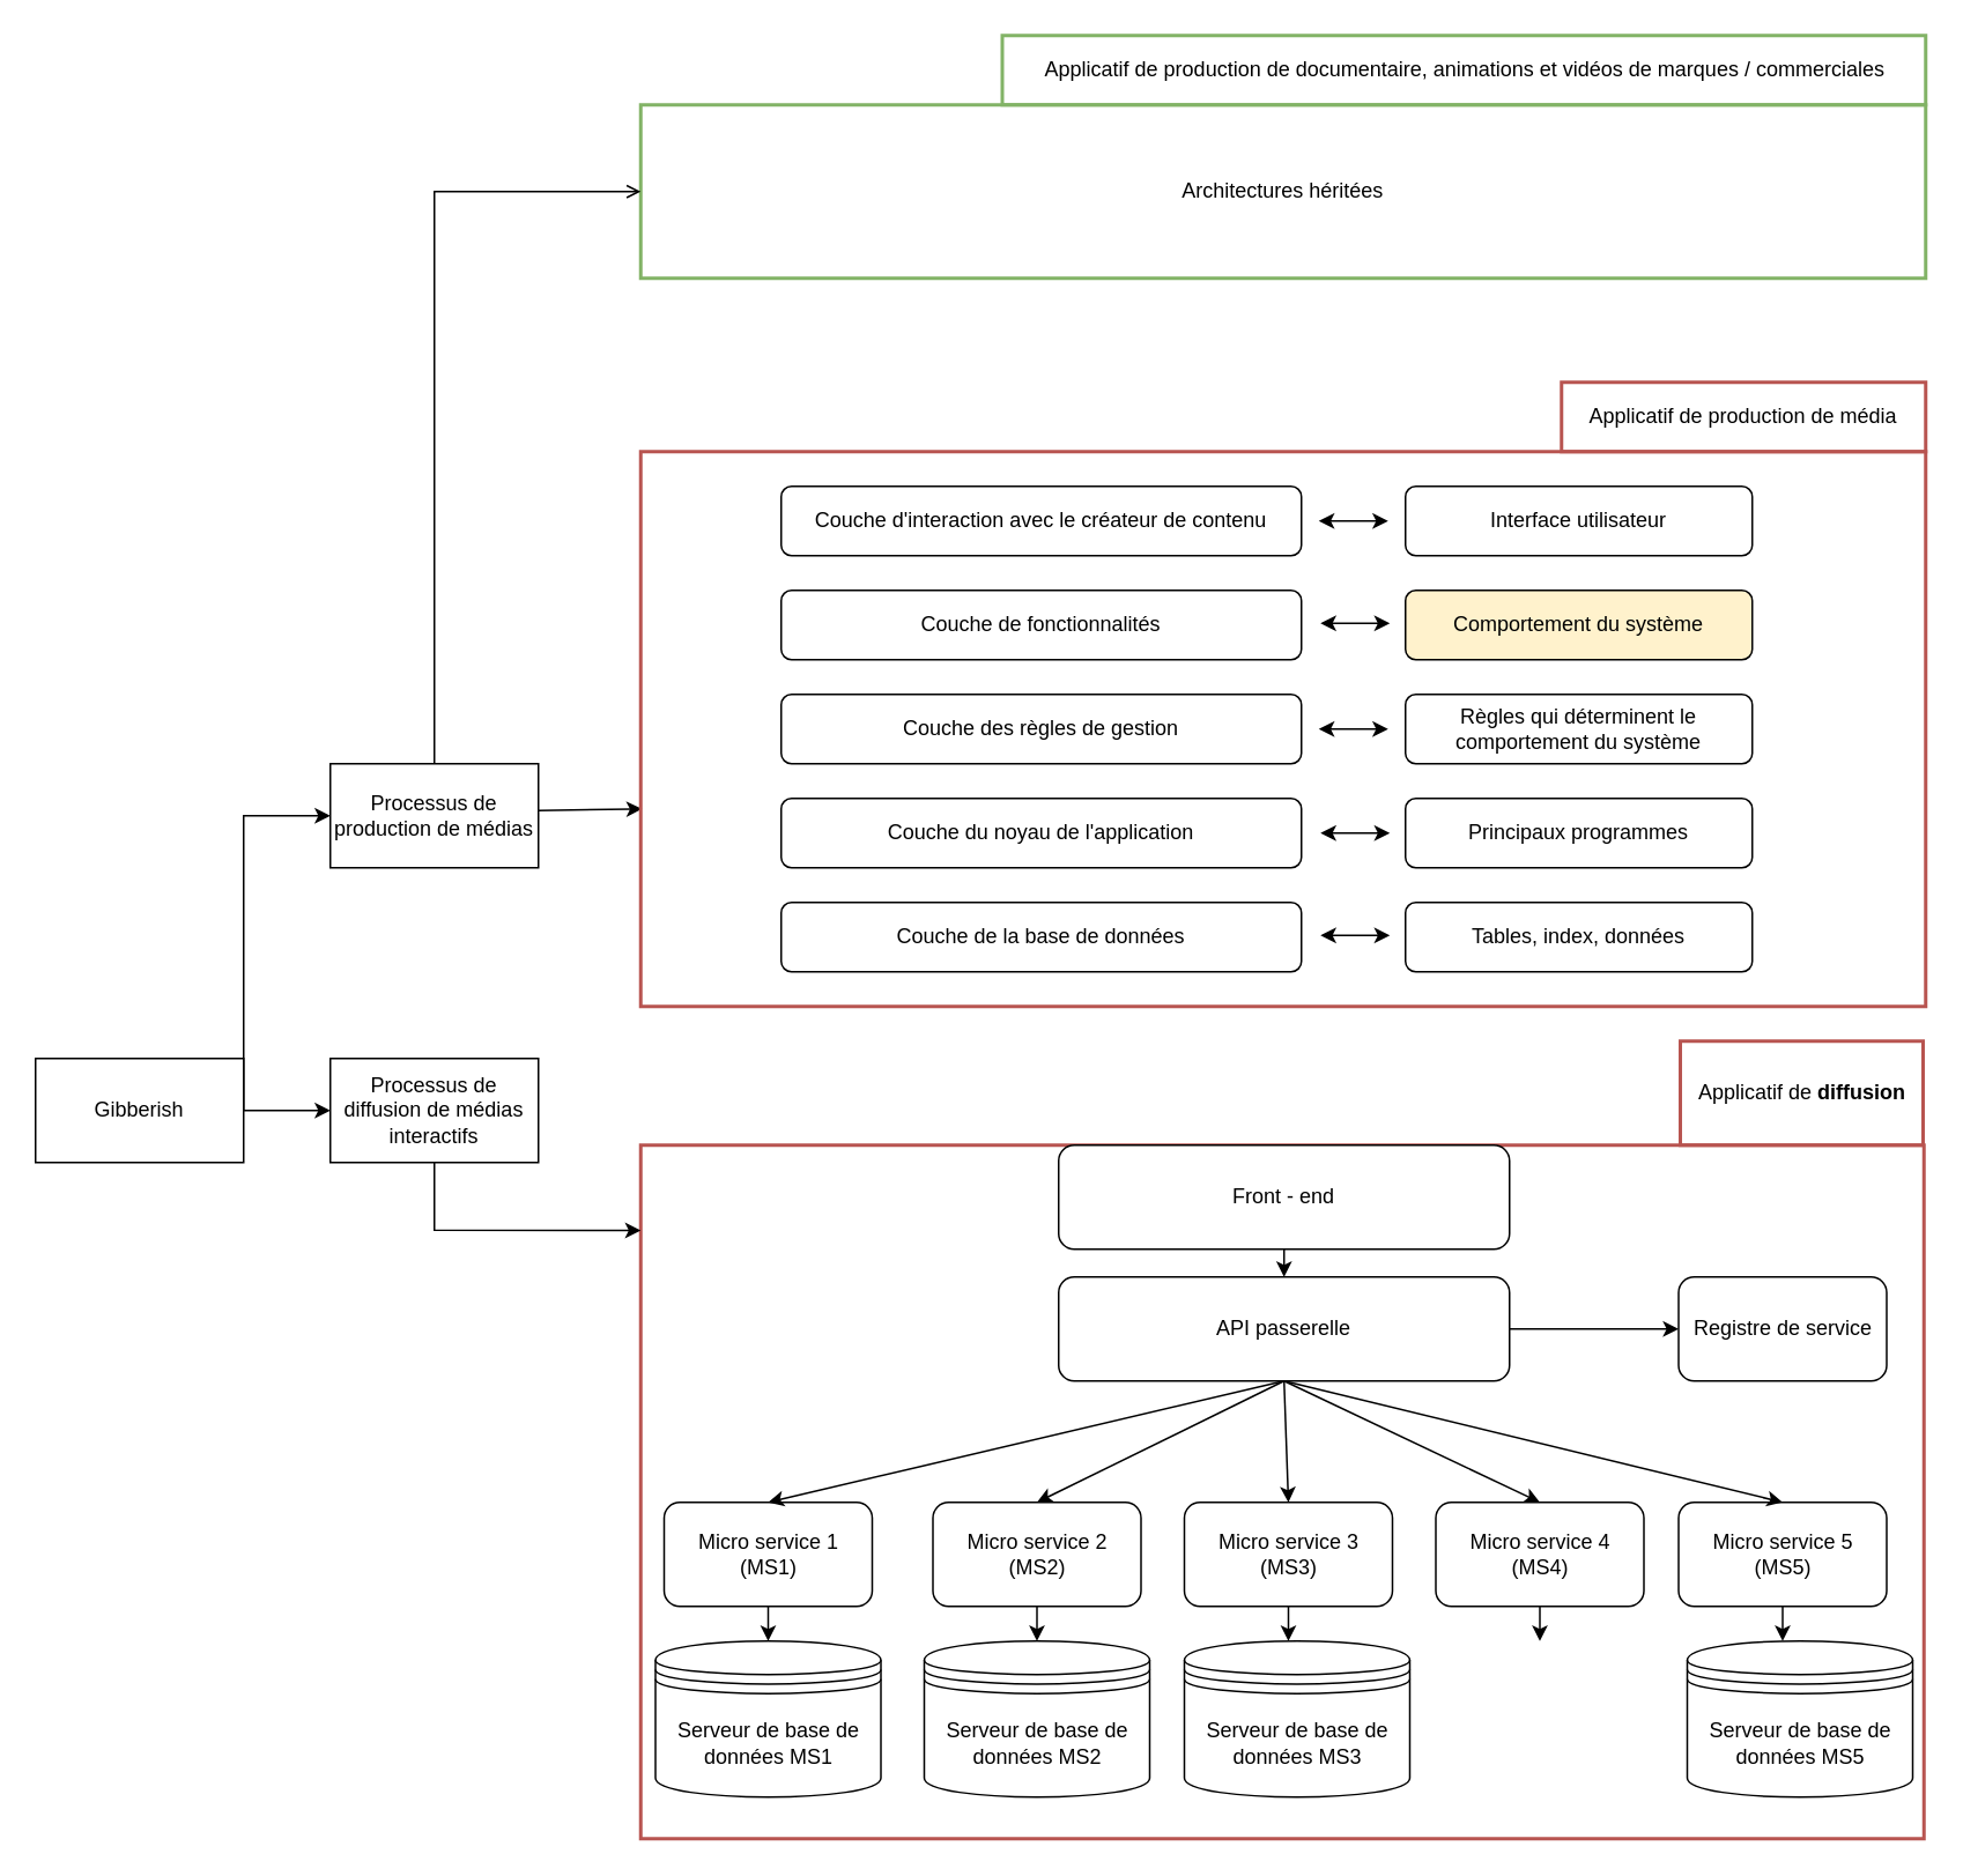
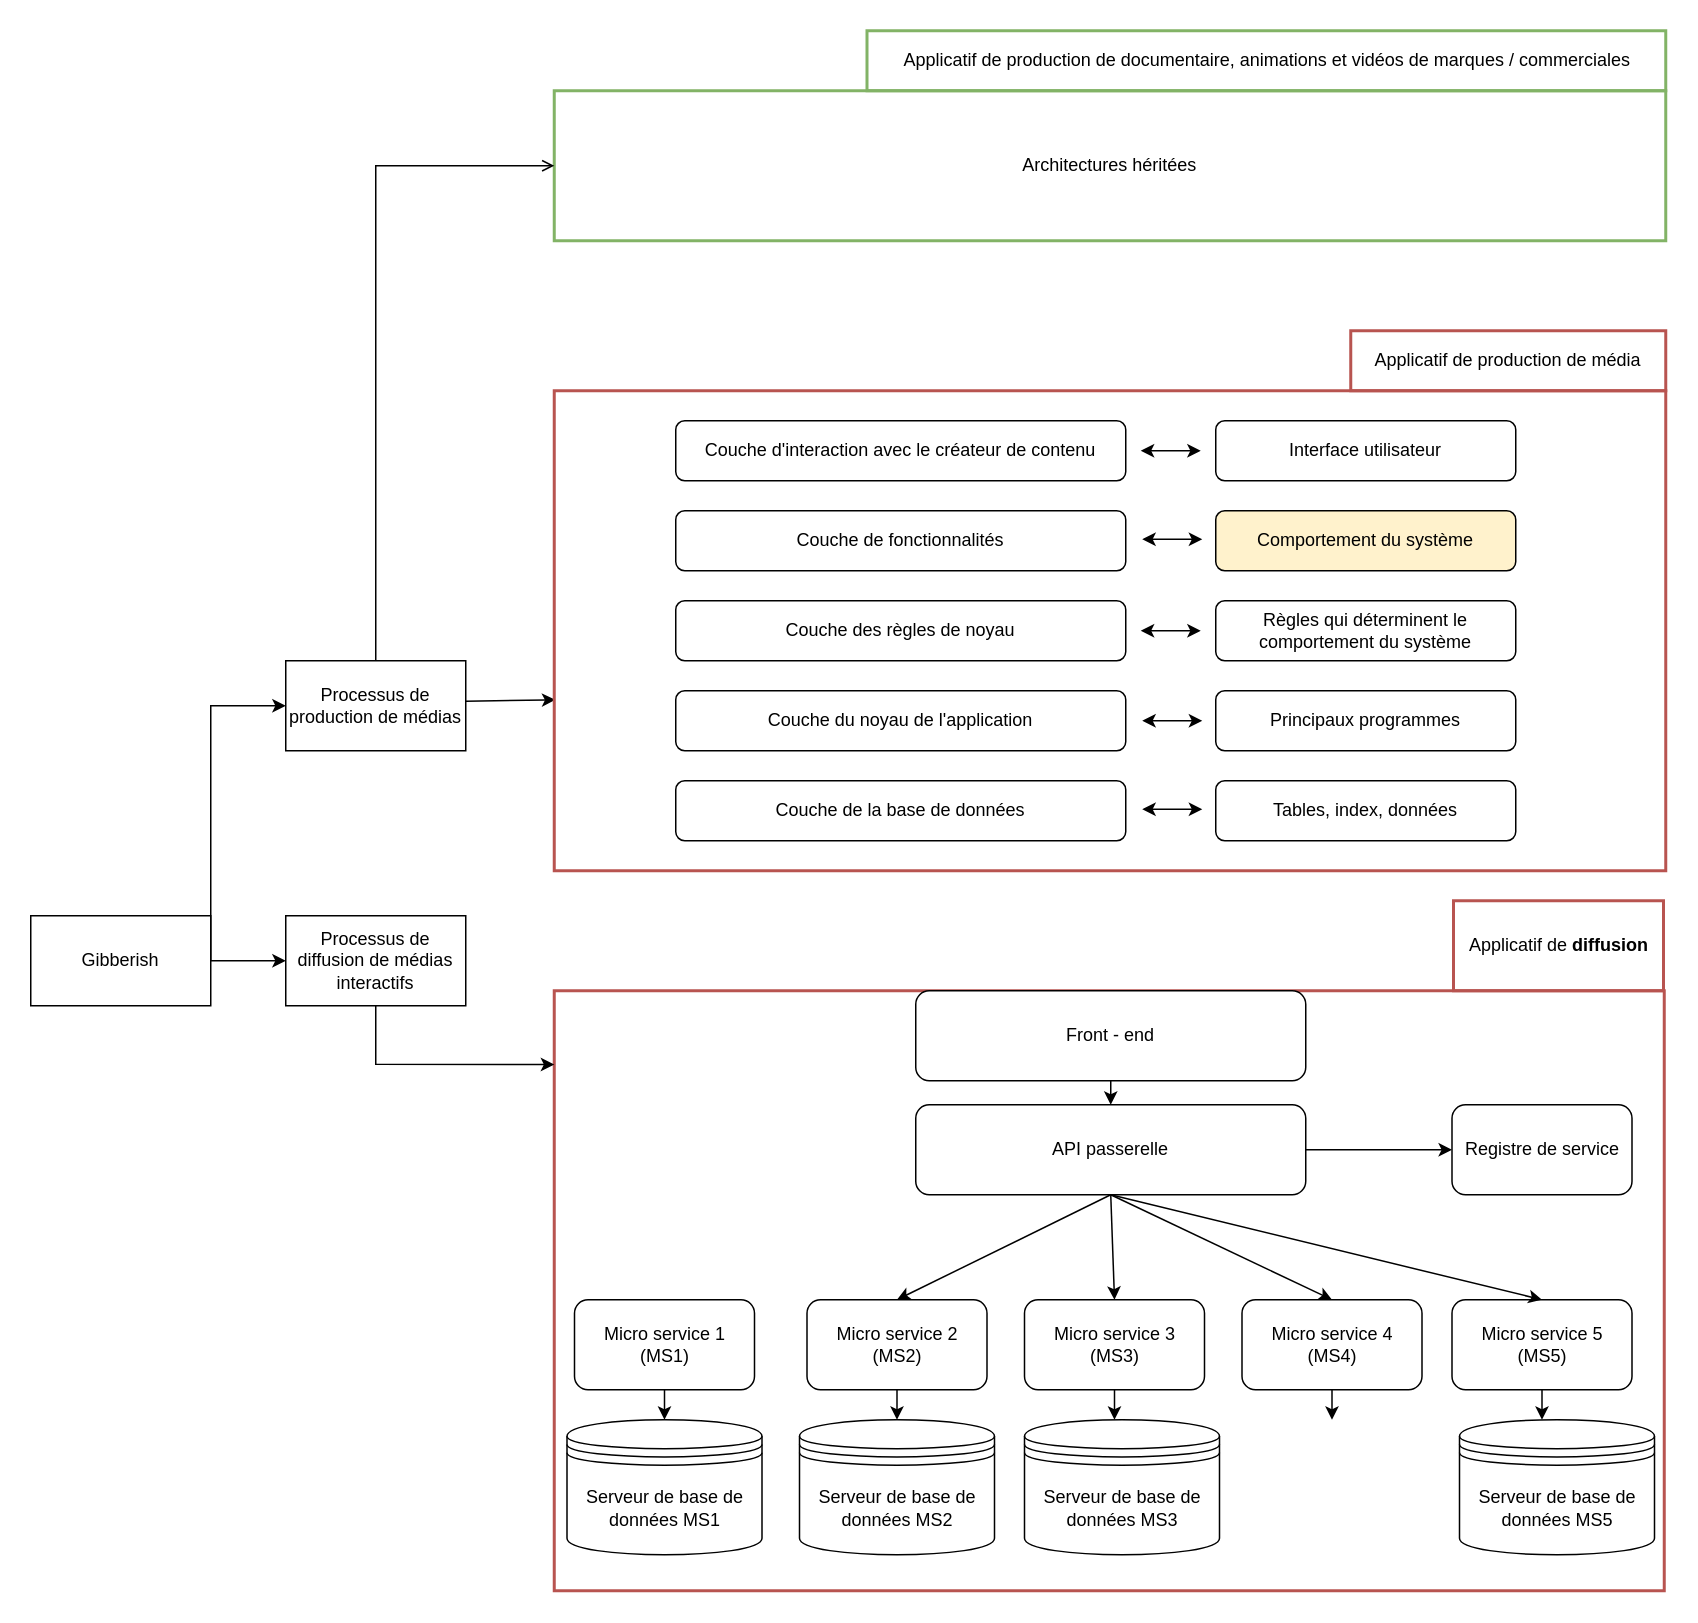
- <mxCell id="49" value="Couche des règles de gestion" style="rounded=1;whiteSpace=wrap;html=1;" vertex="1" parent="42"><mxGeometry y="120" width="300" height="40" as="geometry" /></mxCell>
+ <mxCell id="49" value="Couche des règles de noyau" style="rounded=1;whiteSpace=wrap;html=1;" vertex="1" parent="42"><mxGeometry y="120" width="300" height="40" as="geometry" /></mxCell>
- <mxCell id="33" value="" style="endArrow=classic;html=1;rounded=0;entryX=0.5;entryY=0;entryDx=0;entryDy=0;exitX=0.5;exitY=1;exitDx=0;exitDy=0;fillColor=#e1d5e7;strokeColor=#000000;" edge="1" parent="15" source="16" target="18"><mxGeometry width="50" height="50" relative="1" as="geometry"><mxPoint x="190" y="126" as="sourcePoint" /><mxPoint x="65" y="176" as="targetPoint" /></mxGeometry></mxCell>
